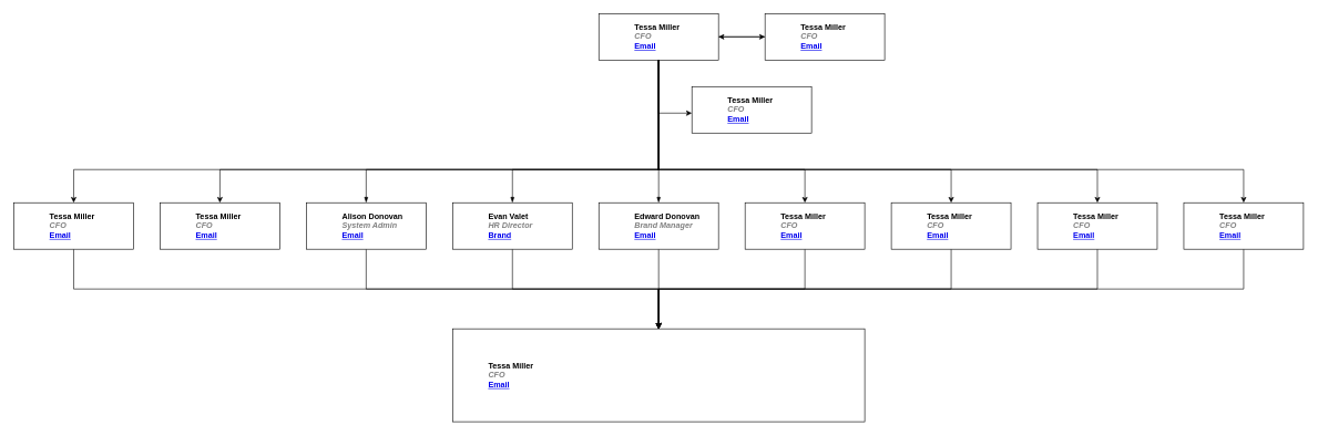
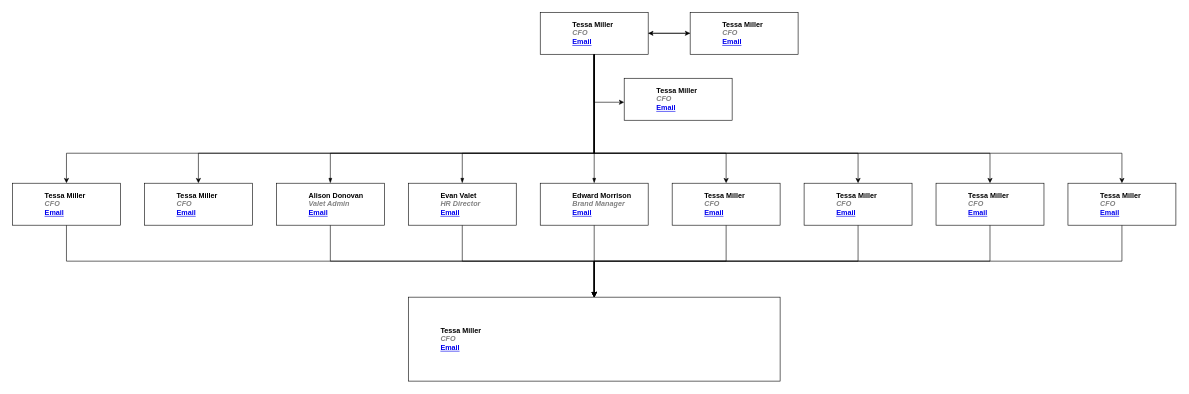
- <mxCell id="19" value="Alison Donovan&lt;br&gt;&lt;i style=&quot;color: gray&quot;&gt;System Admin&lt;/i&gt;&lt;br&gt;&lt;a href=&quot;mailto:me@example.com&quot;&gt;Email&lt;/a&gt;" style="label;image=https://cdn3.iconfinder.com/data/icons/user-avatars-1/512/users-2-128.png;whiteSpace=wrap;html=1;rounded=0;glass=0;" parent="1" vertex="1"><mxGeometry x="460" y="305" width="180" height="70" as="geometry" /></mxCell>
+ <mxCell id="19" value="Alison Donovan&lt;br&gt;&lt;i style=&quot;color: gray&quot;&gt;Valet Admin&lt;/i&gt;&lt;br&gt;&lt;a href=&quot;mailto:me@example.com&quot;&gt;Email&lt;/a&gt;" style="label;image=https://cdn3.iconfinder.com/data/icons/user-avatars-1/512/users-2-128.png;whiteSpace=wrap;html=1;rounded=0;glass=0;" parent="1" vertex="1"><mxGeometry x="460" y="305" width="180" height="70" as="geometry" /></mxCell>
- <mxCell id="16" value="Evan Valet&lt;br&gt;&lt;i style=&quot;color: gray&quot;&gt;HR Director&lt;/i&gt;&lt;br&gt;&lt;a href=&quot;mailto:me@example.com&quot;&gt;Brand&lt;/a&gt;" style="label;image=https://cdn3.iconfinder.com/data/icons/user-avatars-1/512/users-9-2-128.png;whiteSpace=wrap;html=1;rounded=0;glass=0;treeFolding=1;treeMoving=1;" parent="1" vertex="1"><mxGeometry x="680" y="305" width="180" height="70" as="geometry" /></mxCell>
+ <mxCell id="16" value="Evan Valet&lt;br&gt;&lt;i style=&quot;color: gray&quot;&gt;HR Director&lt;/i&gt;&lt;br&gt;&lt;a href=&quot;mailto:me@example.com&quot;&gt;Email&lt;/a&gt;" style="label;image=https://cdn3.iconfinder.com/data/icons/user-avatars-1/512/users-9-2-128.png;whiteSpace=wrap;html=1;rounded=0;glass=0;treeFolding=1;treeMoving=1;" parent="1" vertex="1"><mxGeometry x="680" y="305" width="180" height="70" as="geometry" /></mxCell>
- <mxCell id="13" value="Edward Donovan&lt;br&gt;&lt;i style=&quot;color: gray&quot;&gt;Brand Manager&lt;/i&gt;&lt;br&gt;&lt;a href=&quot;mailto:me@example.com&quot;&gt;Email&lt;/a&gt;" style="label;image=https://cdn3.iconfinder.com/data/icons/user-avatars-1/512/users-10-3-128.png;whiteSpace=wrap;html=1;rounded=0;glass=0;treeFolding=1;treeMoving=1;" parent="1" vertex="1"><mxGeometry x="900" y="305" width="180" height="70" as="geometry" /></mxCell>
+ <mxCell id="13" value="Edward Morrison&lt;br&gt;&lt;i style=&quot;color: gray&quot;&gt;Brand Manager&lt;/i&gt;&lt;br&gt;&lt;a href=&quot;mailto:me@example.com&quot;&gt;Email&lt;/a&gt;" style="label;image=https://cdn3.iconfinder.com/data/icons/user-avatars-1/512/users-10-3-128.png;whiteSpace=wrap;html=1;rounded=0;glass=0;treeFolding=1;treeMoving=1;" parent="1" vertex="1"><mxGeometry x="900" y="305" width="180" height="70" as="geometry" /></mxCell>
